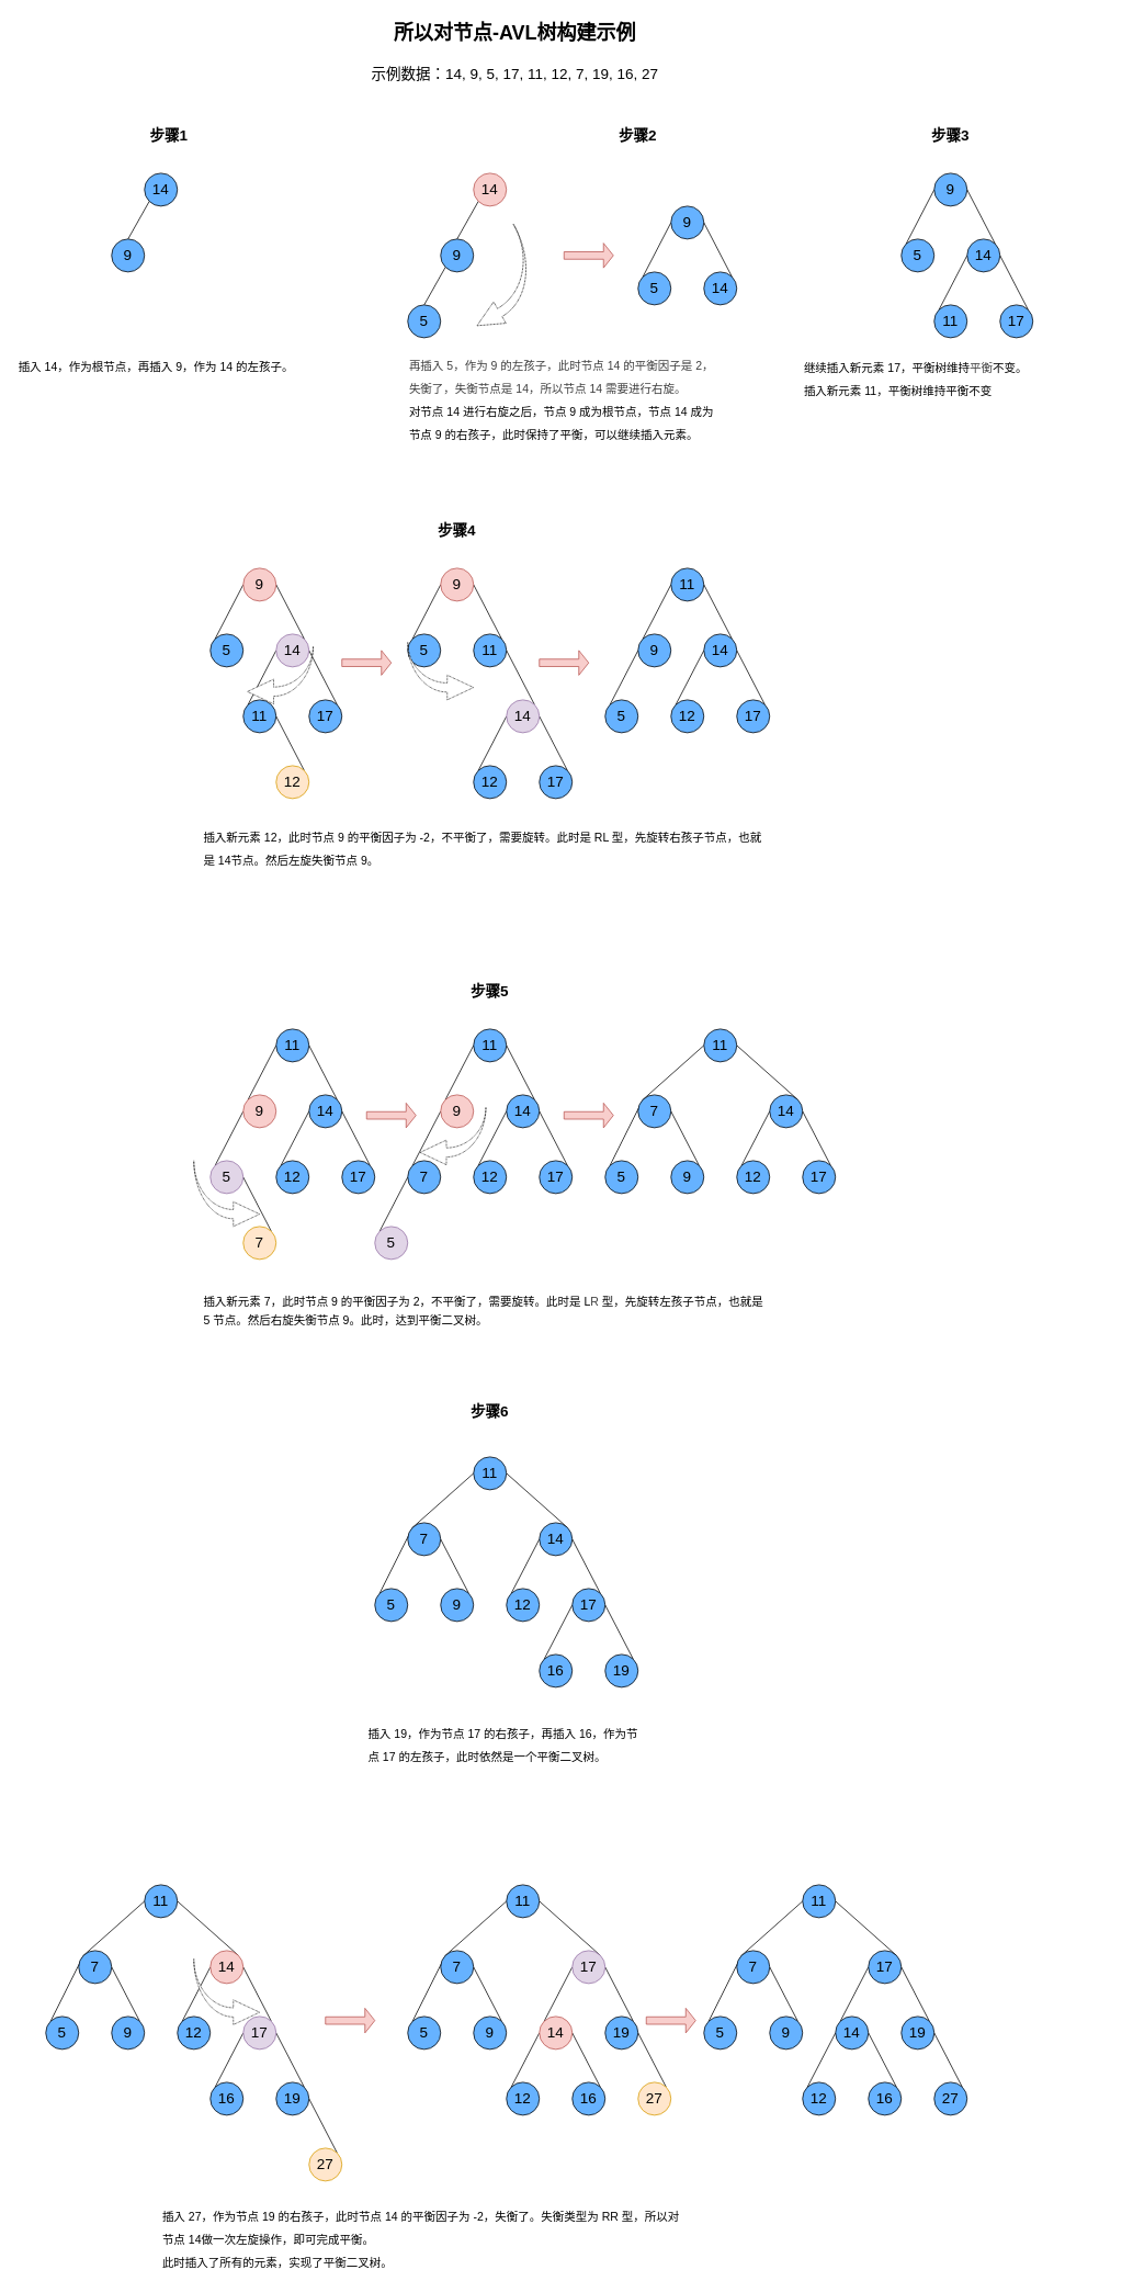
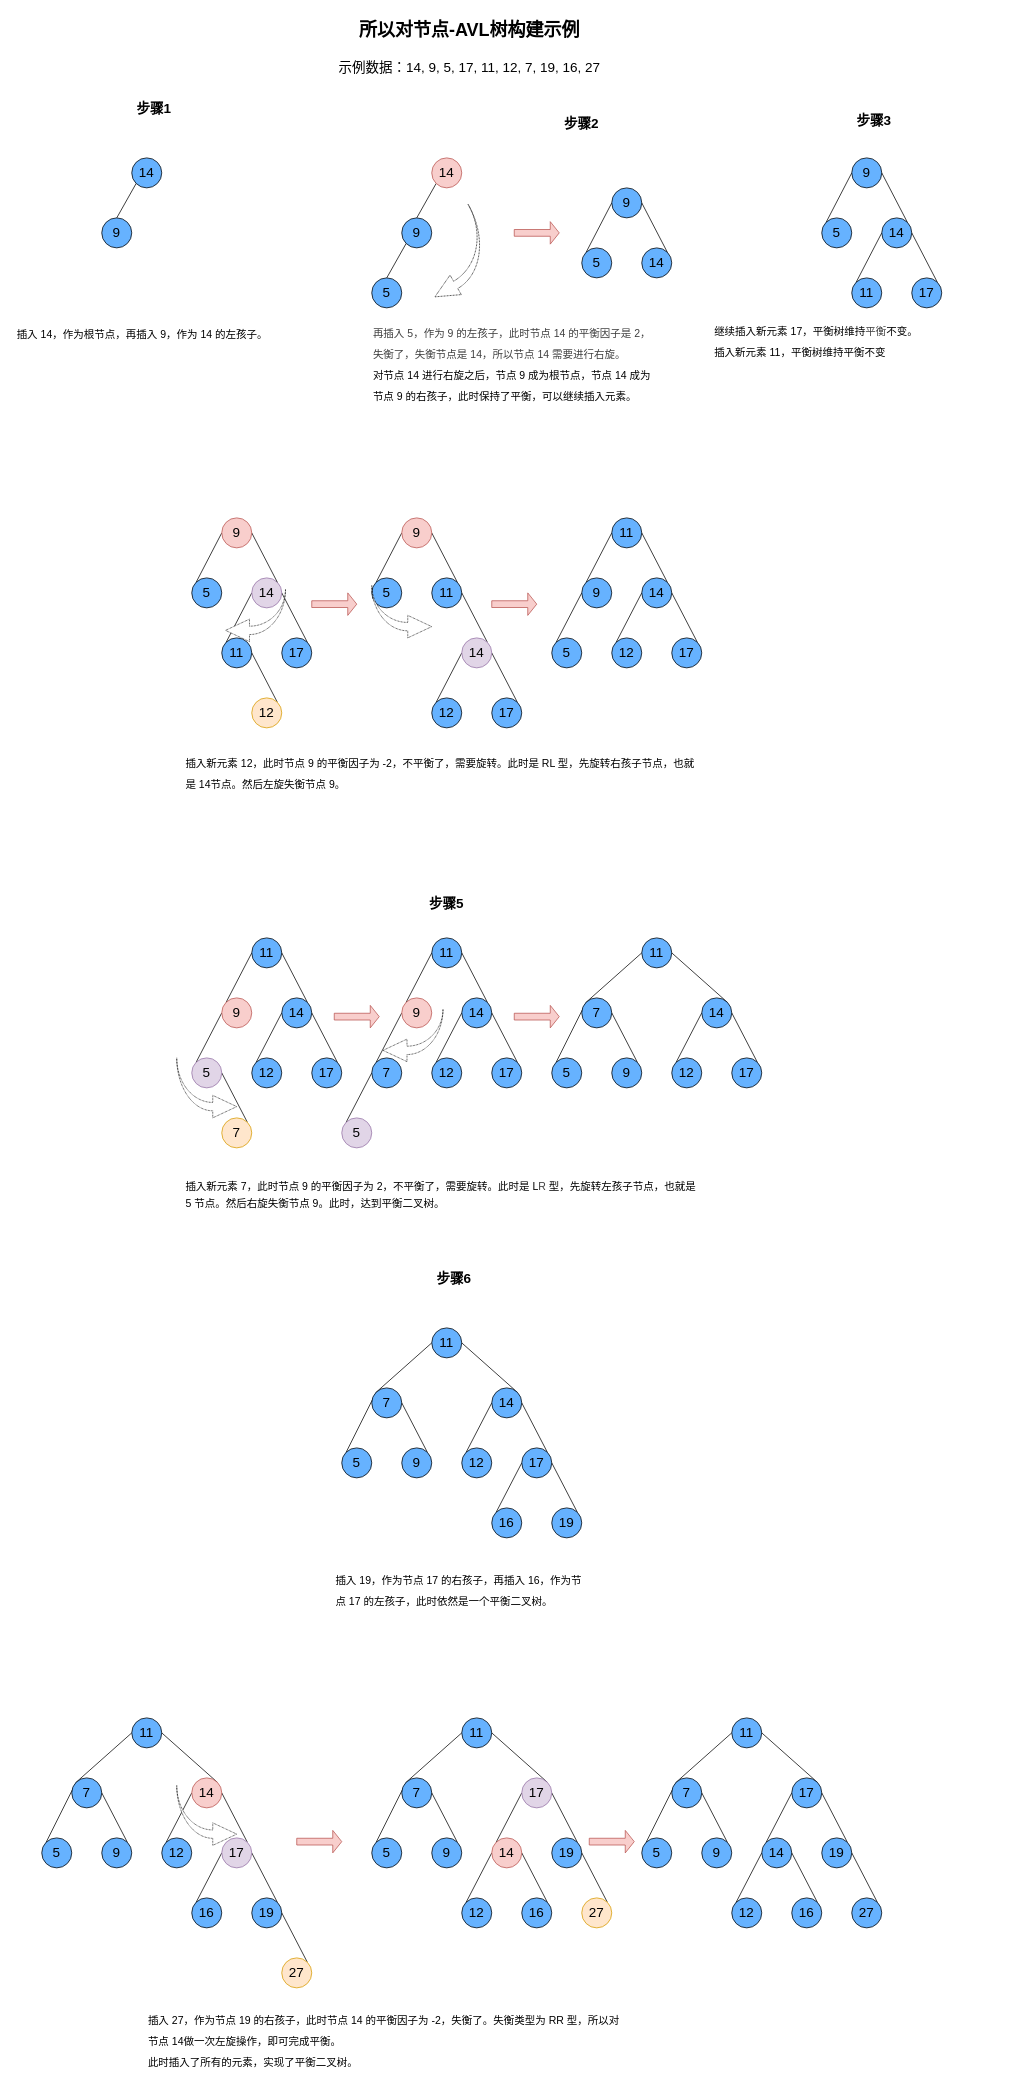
- <mxCell id="2" value="&lt;b&gt;&lt;font style=&quot;font-size: 18px;&quot;&gt;步骤1&lt;/font&gt;&lt;/b&gt;" style="text;html=1;align=center;verticalAlign=middle;whiteSpace=wrap;rounded=0;" vertex="1" parent="1"><mxGeometry x="175" y="150" width="60" height="30" as="geometry" /></mxCell>
+ <mxCell id="2" value="&lt;b&gt;&lt;font style=&quot;font-size: 18px;&quot;&gt;步骤1&lt;/font&gt;&lt;/b&gt;" style="text;html=1;align=center;verticalAlign=middle;whiteSpace=wrap;rounded=0;" vertex="1" parent="1"><mxGeometry x="175" y="130" width="60" height="30" as="geometry" /></mxCell>
- <mxCell id="16" value="&lt;b&gt;&lt;font style=&quot;font-size: 18px;&quot;&gt;步骤3&lt;/font&gt;&lt;/b&gt;" style="text;html=1;align=center;verticalAlign=middle;whiteSpace=wrap;rounded=0;" vertex="1" parent="1"><mxGeometry x="1125" y="150" width="60" height="30" as="geometry" /></mxCell>
+ <mxCell id="16" value="&lt;b&gt;&lt;font style=&quot;font-size: 18px;&quot;&gt;步骤3&lt;/font&gt;&lt;/b&gt;" style="text;html=1;align=center;verticalAlign=middle;whiteSpace=wrap;rounded=0;" vertex="1" parent="1"><mxGeometry x="1135" y="145" width="60" height="30" as="geometry" /></mxCell>
- <mxCell id="24" value="&lt;span style=&quot;font-size: 14px; line-height: 200%;&quot;&gt;继续插入新元素 17，平衡树维持&lt;span style=&quot;color: rgb(63, 63, 63);&quot;&gt;平衡&lt;/span&gt;不变。&lt;/span&gt;&lt;div&gt;&lt;span style=&quot;font-size: 14px; line-height: 200%;&quot;&gt;插入新元素 11，平衡树维持平衡不变&lt;/span&gt;&lt;/div&gt;" style="text;html=1;align=left;verticalAlign=middle;whiteSpace=wrap;rounded=0;" vertex="1" parent="1"><mxGeometry x="975" y="430" width="380" height="60" as="geometry" /></mxCell>
+ <mxCell id="24" value="&lt;span style=&quot;font-size: 14px; line-height: 200%;&quot;&gt;继续插入新元素 17，平衡树维持&lt;span style=&quot;color: rgb(63, 63, 63);&quot;&gt;平衡&lt;/span&gt;不变。&lt;/span&gt;&lt;div&gt;&lt;span style=&quot;font-size: 14px; line-height: 200%;&quot;&gt;插入新元素 11，平衡树维持平衡不变&lt;/span&gt;&lt;/div&gt;" style="text;html=1;align=left;verticalAlign=middle;whiteSpace=wrap;rounded=0;" vertex="1" parent="1"><mxGeometry x="950" y="425" width="380" height="60" as="geometry" /></mxCell>
- <mxCell id="27" value="&lt;b&gt;&lt;font style=&quot;font-size: 18px;&quot;&gt;步骤4&lt;/font&gt;&lt;/b&gt;" style="text;html=1;align=center;verticalAlign=middle;whiteSpace=wrap;rounded=0;" vertex="1" parent="1"><mxGeometry x="525" y="630" width="60" height="30" as="geometry" /></mxCell>
- <mxCell id="133" value="&lt;b&gt;&lt;font style=&quot;font-size: 18px;&quot;&gt;步骤6&lt;/font&gt;&lt;/b&gt;" style="text;html=1;align=center;verticalAlign=middle;whiteSpace=wrap;rounded=0;" vertex="1" parent="1"><mxGeometry x="565" y="1700" width="60" height="30" as="geometry" /></mxCell>
+ <mxCell id="133" value="&lt;b&gt;&lt;font style=&quot;font-size: 18px;&quot;&gt;步骤6&lt;/font&gt;&lt;/b&gt;" style="text;html=1;align=center;verticalAlign=middle;whiteSpace=wrap;rounded=0;" vertex="1" parent="1"><mxGeometry x="575" y="1690" width="60" height="30" as="geometry" /></mxCell>
